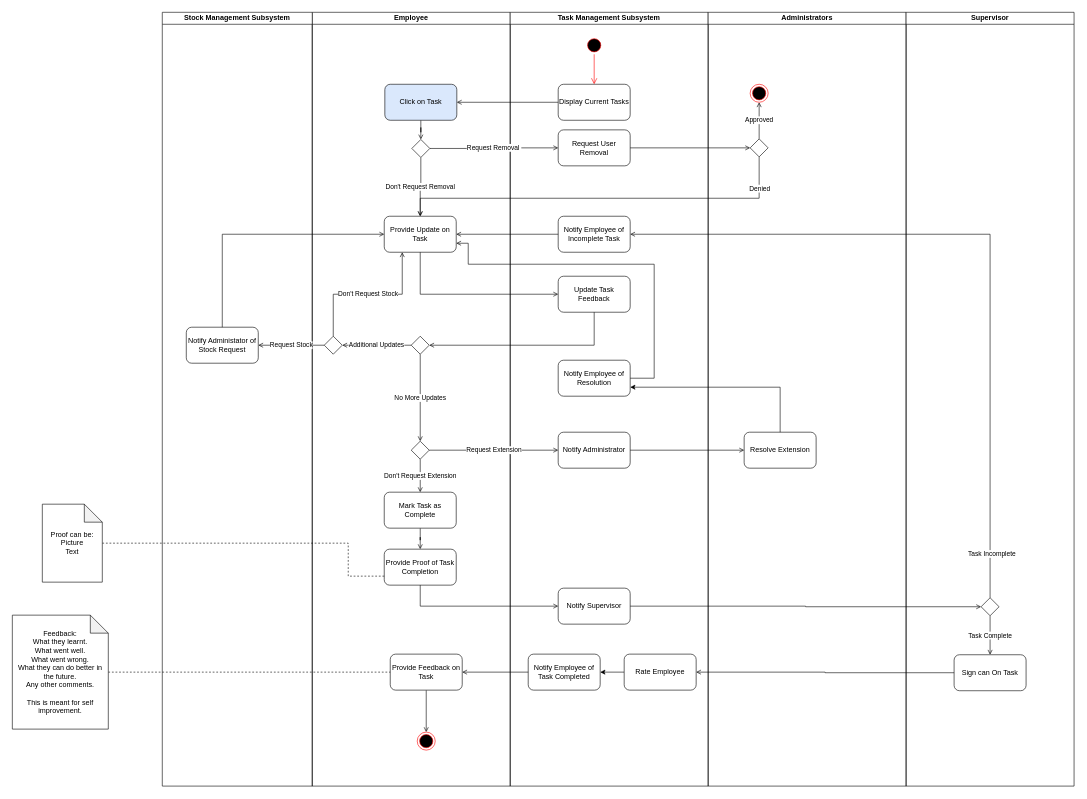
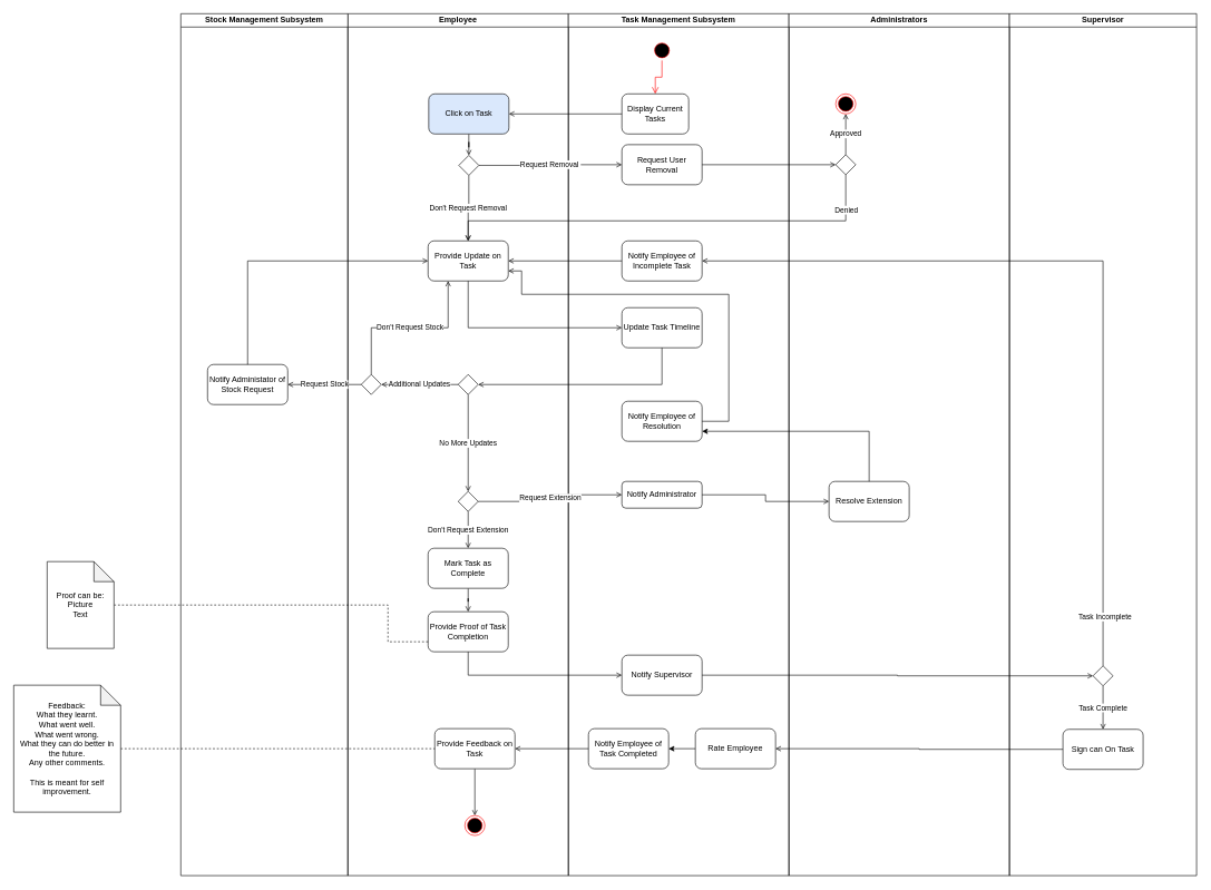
- <mxCell id="24" value="Display Current Tasks" style="rounded=1;whiteSpace=wrap;html=1;" parent="21" vertex="1"><mxGeometry x="80" y="120" width="120" height="60" as="geometry" /></mxCell>
+ <mxCell id="24" value="Display Current Tasks" style="rounded=1;whiteSpace=wrap;html=1;" parent="21" vertex="1"><mxGeometry x="80" y="120" width="100" height="60" as="geometry" /></mxCell>
- <mxCell id="30" value="Update Task Feedback" style="rounded=1;whiteSpace=wrap;html=1;" parent="21" vertex="1"><mxGeometry x="80" y="440" width="120" height="60" as="geometry" /></mxCell>
+ <mxCell id="30" value="Update Task Timeline" style="rounded=1;whiteSpace=wrap;html=1;" parent="21" vertex="1"><mxGeometry x="80" y="440" width="120" height="60" as="geometry" /></mxCell>
- <mxCell id="25" value="Notify Administrator" style="rounded=1;whiteSpace=wrap;html=1;" parent="21" vertex="1"><mxGeometry x="80" y="700" width="120" height="60" as="geometry" /></mxCell>
+ <mxCell id="25" value="Notify Administrator" style="rounded=1;whiteSpace=wrap;html=1;" parent="21" vertex="1"><mxGeometry x="80" y="700" width="120" height="40" as="geometry" /></mxCell>
